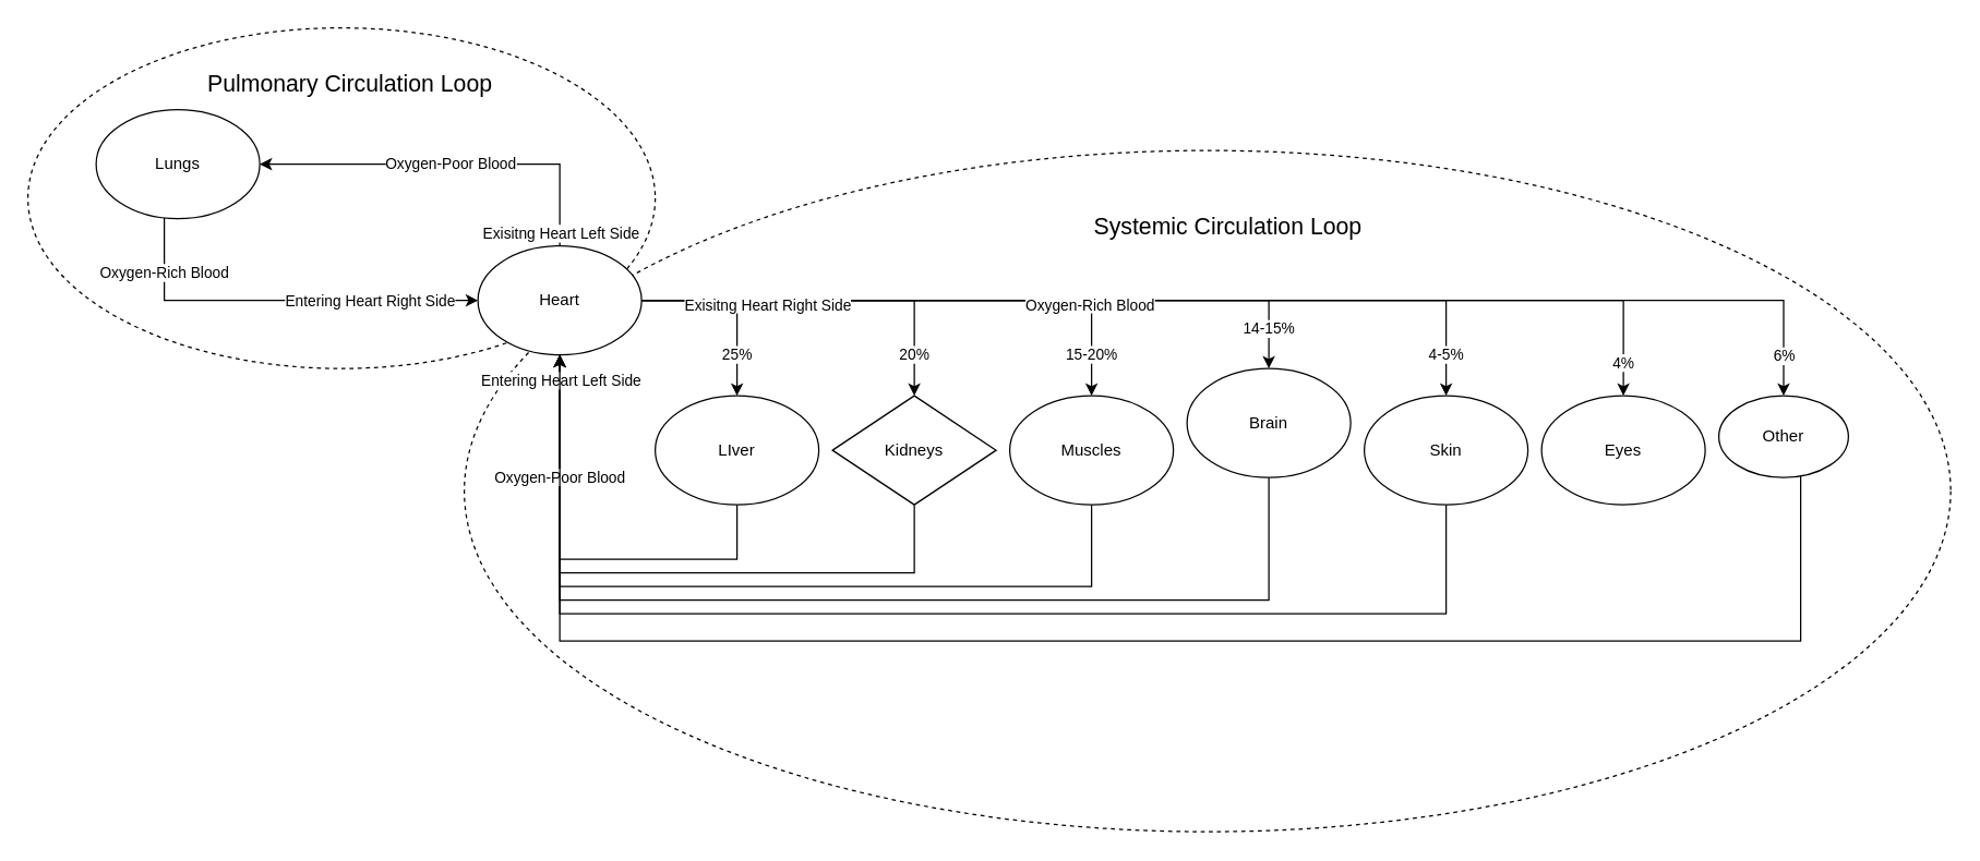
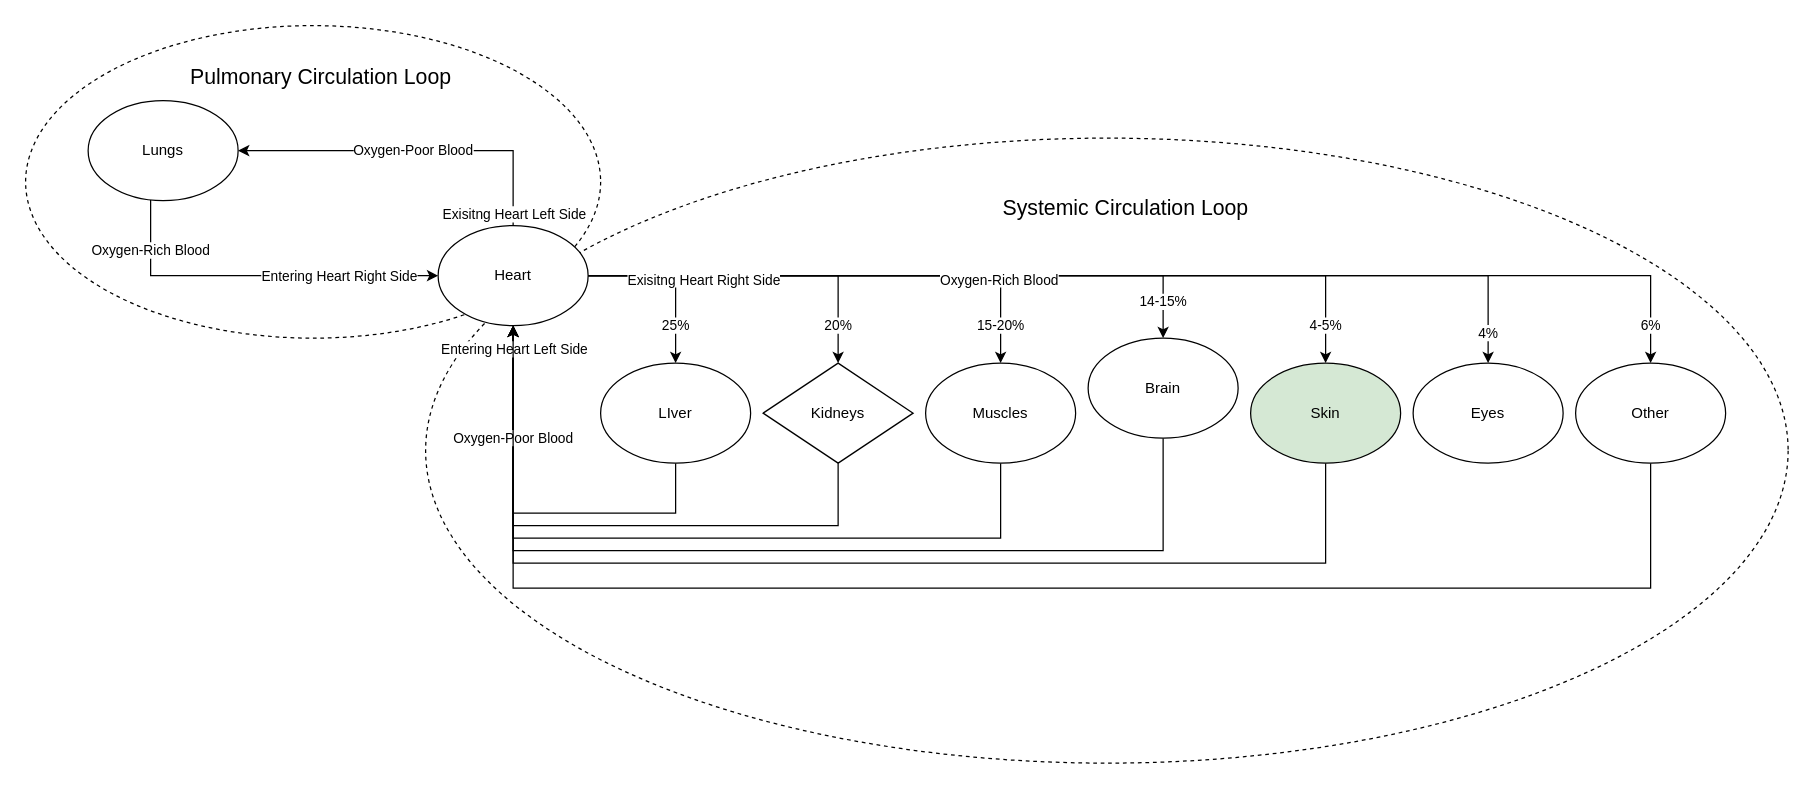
- <mxCell id="34" value="Other" style="ellipse;whiteSpace=wrap;html=1;" vertex="1" parent="1"><mxGeometry x="1260" y="290" width="95" height="60" as="geometry" /></mxCell>
+ <mxCell id="34" value="Other" style="ellipse;whiteSpace=wrap;html=1;" vertex="1" parent="1"><mxGeometry x="1260" y="290" width="120" height="80" as="geometry" /></mxCell>
- <mxCell id="10" value="Skin" style="ellipse;whiteSpace=wrap;html=1;" parent="1" vertex="1"><mxGeometry x="1000" y="290" width="120" height="80" as="geometry" /></mxCell>
+ <mxCell id="10" value="Skin" style="ellipse;whiteSpace=wrap;html=1;fillColor=#d5e8d4;" parent="1" vertex="1"><mxGeometry x="1000" y="290" width="120" height="80" as="geometry" /></mxCell>
